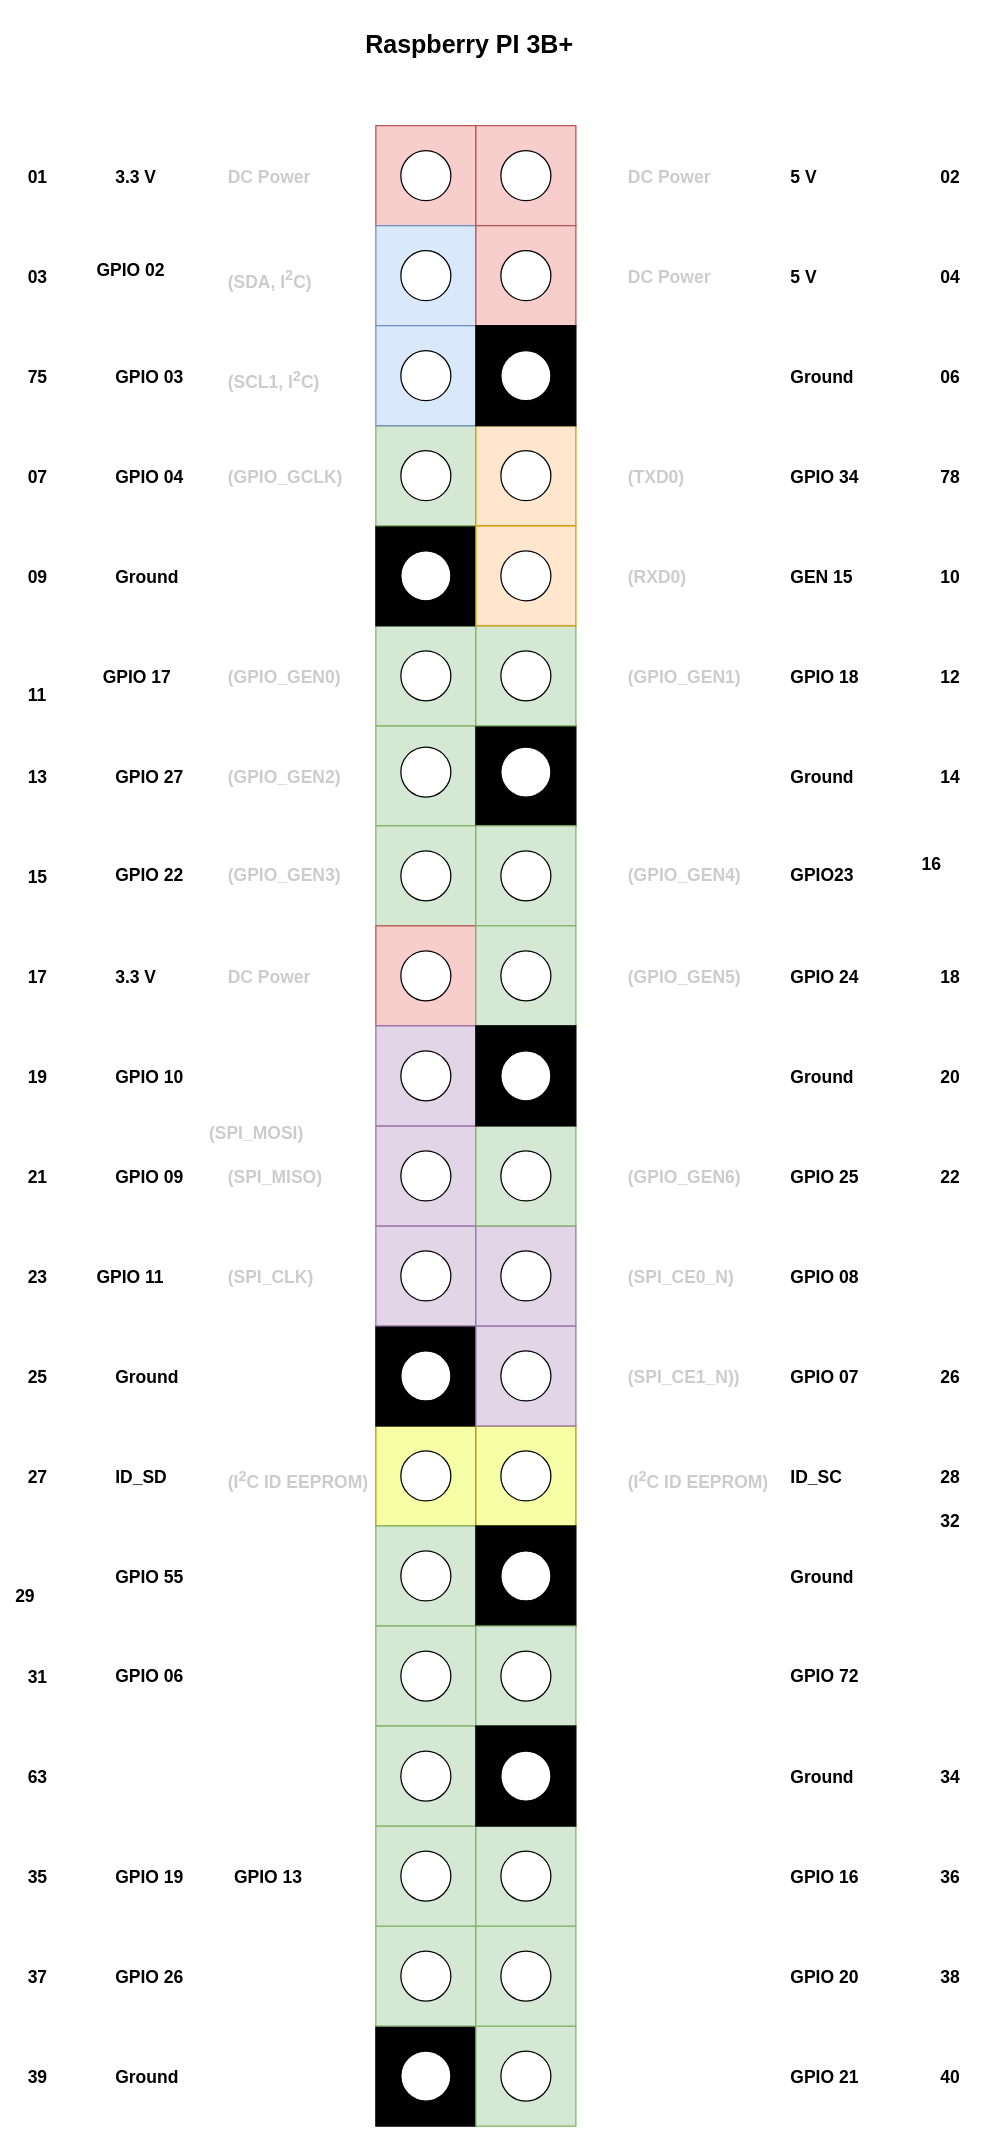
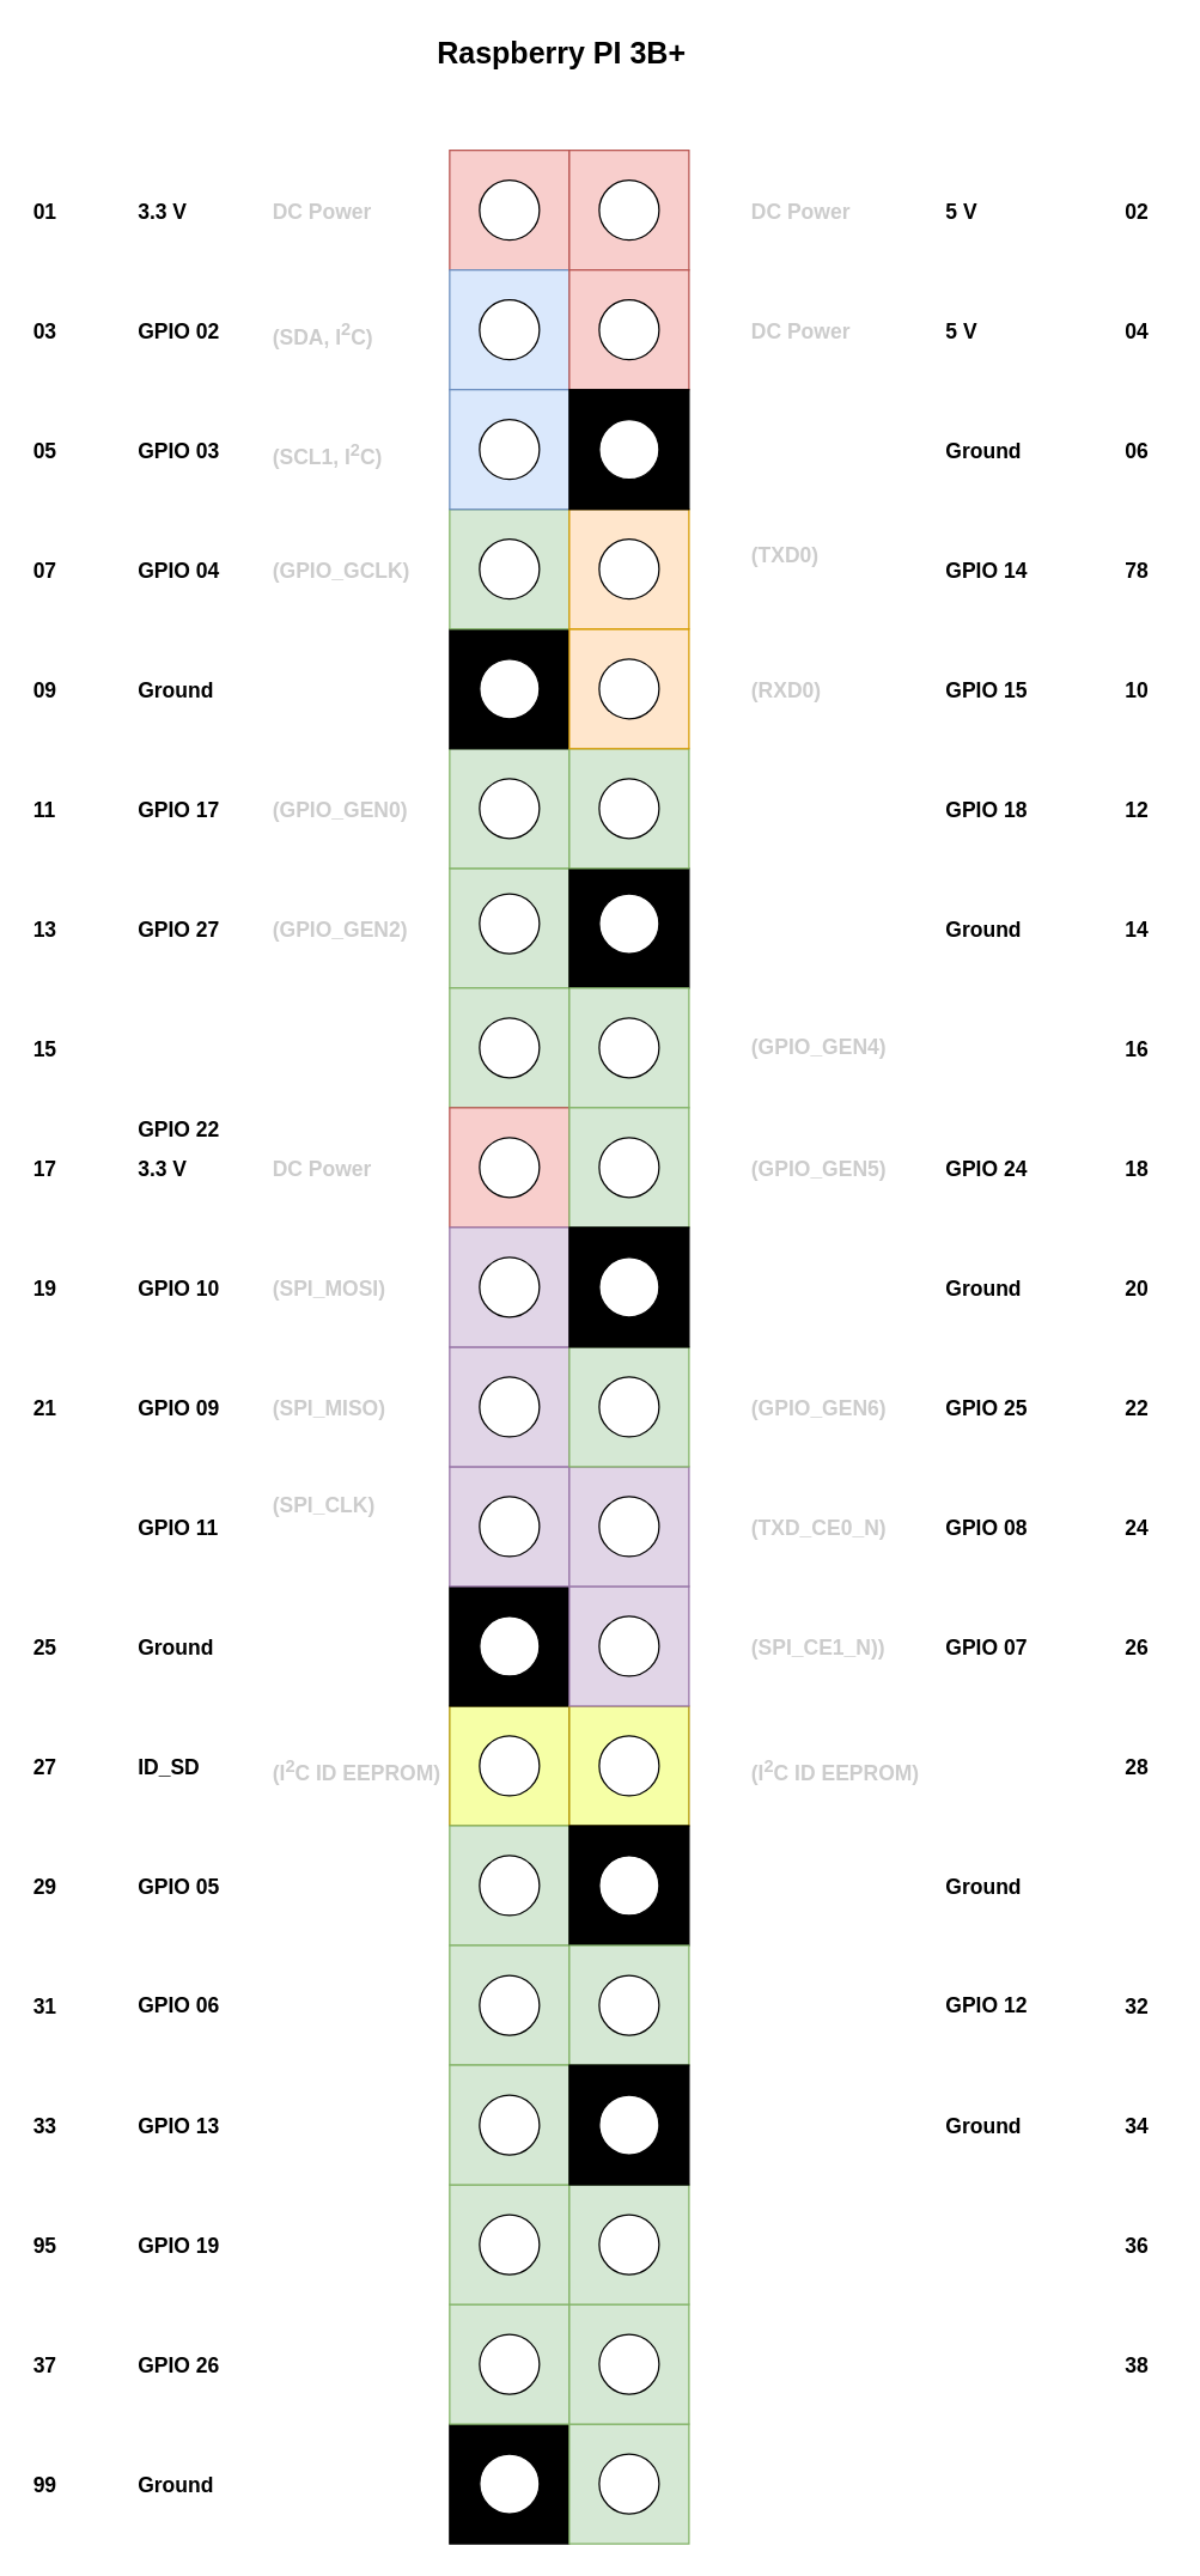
- <mxCell id="131" value="&lt;font style=&quot;font-size: 14px&quot;&gt;&lt;b&gt;GPIO 02&lt;/b&gt;&lt;/font&gt;" style="text;html=1;resizable=0;points=[];autosize=1;align=left;verticalAlign=top;spacingTop=-4;" vertex="1" parent="1"><mxGeometry x="75" y="205" width="70" height="20" as="geometry" /></mxCell>
+ <mxCell id="131" value="&lt;font style=&quot;font-size: 14px&quot;&gt;&lt;b&gt;GPIO 02&lt;/b&gt;&lt;/font&gt;" style="text;html=1;resizable=0;points=[];autosize=1;align=left;verticalAlign=top;spacingTop=-4;" vertex="1" parent="1"><mxGeometry x="90" y="210" width="70" height="20" as="geometry" /></mxCell>
- <mxCell id="18" value="&lt;span style=&quot;font-size: 14px&quot;&gt;&lt;b&gt;75&lt;/b&gt;&lt;/span&gt;" style="text;html=1;resizable=0;points=[];autosize=1;align=left;verticalAlign=top;spacingTop=-4;" vertex="1" parent="1"><mxGeometry x="20" y="290" width="30" height="20" as="geometry" /></mxCell>
+ <mxCell id="18" value="&lt;span style=&quot;font-size: 14px&quot;&gt;&lt;b&gt;05&lt;/b&gt;&lt;/span&gt;" style="text;html=1;resizable=0;points=[];autosize=1;align=left;verticalAlign=top;spacingTop=-4;" vertex="1" parent="1"><mxGeometry x="20" y="290" width="30" height="20" as="geometry" /></mxCell>
- <mxCell id="178" value="&lt;font style=&quot;font-size: 14px&quot;&gt;&lt;b&gt;(TXD0)&lt;/b&gt;&lt;/font&gt;" style="text;html=1;resizable=0;points=[];autosize=1;align=left;verticalAlign=top;spacingTop=-4;fontColor=#CCCCCC;" vertex="1" parent="1"><mxGeometry x="500" y="370" width="60" height="20" as="geometry" /></mxCell>
+ <mxCell id="178" value="&lt;font style=&quot;font-size: 14px&quot;&gt;&lt;b&gt;(TXD0)&lt;/b&gt;&lt;/font&gt;" style="text;html=1;resizable=0;points=[];autosize=1;align=left;verticalAlign=top;spacingTop=-4;fontColor=#CCCCCC;" vertex="1" parent="1"><mxGeometry x="500" y="360" width="60" height="20" as="geometry" /></mxCell>
- <mxCell id="136" value="&lt;font style=&quot;font-size: 14px&quot;&gt;&lt;b&gt;GPIO 34&lt;/b&gt;&lt;/font&gt;" style="text;html=1;resizable=0;points=[];autosize=1;align=left;verticalAlign=top;spacingTop=-4;" vertex="1" parent="1"><mxGeometry x="630" y="370" width="70" height="20" as="geometry" /></mxCell>
+ <mxCell id="136" value="&lt;font style=&quot;font-size: 14px&quot;&gt;&lt;b&gt;GPIO 14&lt;/b&gt;&lt;/font&gt;" style="text;html=1;resizable=0;points=[];autosize=1;align=left;verticalAlign=top;spacingTop=-4;" vertex="1" parent="1"><mxGeometry x="630" y="370" width="70" height="20" as="geometry" /></mxCell>
- <mxCell id="137" value="&lt;font style=&quot;font-size: 14px&quot;&gt;&lt;b&gt;GEN 15&lt;/b&gt;&lt;/font&gt;" style="text;html=1;resizable=0;points=[];autosize=1;align=left;verticalAlign=top;spacingTop=-4;" vertex="1" parent="1"><mxGeometry x="630" y="450" width="70" height="20" as="geometry" /></mxCell>
+ <mxCell id="137" value="&lt;font style=&quot;font-size: 14px&quot;&gt;&lt;b&gt;GPIO 15&lt;/b&gt;&lt;/font&gt;" style="text;html=1;resizable=0;points=[];autosize=1;align=left;verticalAlign=top;spacingTop=-4;" vertex="1" parent="1"><mxGeometry x="630" y="450" width="70" height="20" as="geometry" /></mxCell>
- <mxCell id="139" value="&lt;font style=&quot;font-size: 14px&quot;&gt;&lt;b&gt;GPIO 17&lt;/b&gt;&lt;/font&gt;" style="text;html=1;resizable=0;points=[];autosize=1;align=left;verticalAlign=top;spacingTop=-4;" vertex="1" parent="1"><mxGeometry x="80" y="530" width="70" height="20" as="geometry" /></mxCell>
+ <mxCell id="139" value="&lt;font style=&quot;font-size: 14px&quot;&gt;&lt;b&gt;GPIO 17&lt;/b&gt;&lt;/font&gt;" style="text;html=1;resizable=0;points=[];autosize=1;align=left;verticalAlign=top;spacingTop=-4;" vertex="1" parent="1"><mxGeometry x="90" y="530" width="70" height="20" as="geometry" /></mxCell>
- <mxCell id="179" value="&lt;span style=&quot;font-size: 14px&quot;&gt;&lt;b&gt;(GPIO_GEN1)&lt;/b&gt;&lt;/span&gt;" style="text;html=1;resizable=0;points=[];autosize=1;align=left;verticalAlign=top;spacingTop=-4;fontColor=#CCCCCC;" vertex="1" parent="1"><mxGeometry x="500" y="530" width="110" height="20" as="geometry" /></mxCell>
- <mxCell id="21" value="&lt;b&gt;&lt;font style=&quot;font-size: 14px&quot;&gt;11&lt;/font&gt;&lt;/b&gt;" style="text;html=1;resizable=0;points=[];autosize=1;align=left;verticalAlign=top;spacingTop=-4;" vertex="1" parent="1"><mxGeometry x="20" y="545" width="30" height="20" as="geometry" /></mxCell>
+ <mxCell id="21" value="&lt;b&gt;&lt;font style=&quot;font-size: 14px&quot;&gt;11&lt;/font&gt;&lt;/b&gt;" style="text;html=1;resizable=0;points=[];autosize=1;align=left;verticalAlign=top;spacingTop=-4;" vertex="1" parent="1"><mxGeometry x="20" y="530" width="30" height="20" as="geometry" /></mxCell>
- <mxCell id="69" value="&lt;b&gt;&lt;font style=&quot;font-size: 14px&quot;&gt;16&lt;/font&gt;&lt;/b&gt;" style="text;html=1;resizable=0;points=[];autosize=1;align=left;verticalAlign=top;spacingTop=-4;" vertex="1" parent="1"><mxGeometry x="735" y="680" width="30" height="20" as="geometry" /></mxCell>
+ <mxCell id="69" value="&lt;b&gt;&lt;font style=&quot;font-size: 14px&quot;&gt;16&lt;/font&gt;&lt;/b&gt;" style="text;html=1;resizable=0;points=[];autosize=1;align=left;verticalAlign=top;spacingTop=-4;" vertex="1" parent="1"><mxGeometry x="750" y="690" width="30" height="20" as="geometry" /></mxCell>
- <mxCell id="141" value="&lt;font style=&quot;font-size: 14px&quot;&gt;&lt;b&gt;GPIO 22&lt;/b&gt;&lt;/font&gt;" style="text;html=1;resizable=0;points=[];autosize=1;align=left;verticalAlign=top;spacingTop=-4;" vertex="1" parent="1"><mxGeometry x="90" y="689" width="70" height="20" as="geometry" /></mxCell>
+ <mxCell id="141" value="&lt;font style=&quot;font-size: 14px&quot;&gt;&lt;b&gt;GPIO 22&lt;/b&gt;&lt;/font&gt;" style="text;html=1;resizable=0;points=[];autosize=1;align=left;verticalAlign=top;spacingTop=-4;" vertex="1" parent="1"><mxGeometry x="90" y="744" width="70" height="20" as="geometry" /></mxCell>
- <mxCell id="168" value="&lt;font style=&quot;font-size: 14px&quot;&gt;&lt;b&gt;(GPIO_GEN3)&lt;/b&gt;&lt;/font&gt;" style="text;html=1;resizable=0;points=[];autosize=1;align=left;verticalAlign=top;spacingTop=-4;fontColor=#CCCCCC;" vertex="1" parent="1"><mxGeometry x="180" y="689" width="110" height="20" as="geometry" /></mxCell>
- <mxCell id="142" value="&lt;font style=&quot;font-size: 14px&quot;&gt;&lt;b&gt;GPIO23&lt;/b&gt;&lt;/font&gt;" style="text;html=1;resizable=0;points=[];autosize=1;align=left;verticalAlign=top;spacingTop=-4;" vertex="1" parent="1"><mxGeometry x="630" y="689" width="70" height="20" as="geometry" /></mxCell>
- <mxCell id="170" value="&lt;span style=&quot;font-size: 14px&quot;&gt;&lt;b&gt;(SPI_MOSI)&lt;/b&gt;&lt;/span&gt;" style="text;html=1;resizable=0;points=[];autosize=1;align=left;verticalAlign=top;spacingTop=-4;fontColor=#CCCCCC;" vertex="1" parent="1"><mxGeometry x="165" y="895" width="90" height="20" as="geometry" /></mxCell>
+ <mxCell id="170" value="&lt;span style=&quot;font-size: 14px&quot;&gt;&lt;b&gt;(SPI_MOSI)&lt;/b&gt;&lt;/span&gt;" style="text;html=1;resizable=0;points=[];autosize=1;align=left;verticalAlign=top;spacingTop=-4;fontColor=#CCCCCC;" vertex="1" parent="1"><mxGeometry x="180" y="850" width="90" height="20" as="geometry" /></mxCell>
- <mxCell id="27" value="&lt;b&gt;&lt;font style=&quot;font-size: 14px&quot;&gt;23&lt;/font&gt;&lt;/b&gt;" style="text;html=1;resizable=0;points=[];autosize=1;align=left;verticalAlign=top;spacingTop=-4;" vertex="1" parent="1"><mxGeometry x="20" y="1010" width="30" height="20" as="geometry" /></mxCell>
- <mxCell id="148" value="&lt;font style=&quot;font-size: 14px&quot;&gt;&lt;b&gt;GPIO 11&lt;/b&gt;&lt;/font&gt;" style="text;html=1;resizable=0;points=[];autosize=1;align=left;verticalAlign=top;spacingTop=-4;" vertex="1" parent="1"><mxGeometry x="75" y="1010" width="70" height="20" as="geometry" /></mxCell>
+ <mxCell id="148" value="&lt;font style=&quot;font-size: 14px&quot;&gt;&lt;b&gt;GPIO 11&lt;/b&gt;&lt;/font&gt;" style="text;html=1;resizable=0;points=[];autosize=1;align=left;verticalAlign=top;spacingTop=-4;" vertex="1" parent="1"><mxGeometry x="90" y="1010" width="70" height="20" as="geometry" /></mxCell>
- <mxCell id="172" value="&lt;font style=&quot;font-size: 14px&quot;&gt;&lt;b&gt;(SPI_CLK)&lt;/b&gt;&lt;/font&gt;" style="text;html=1;resizable=0;points=[];autosize=1;align=left;verticalAlign=top;spacingTop=-4;fontColor=#CCCCCC;" vertex="1" parent="1"><mxGeometry x="180" y="1010" width="80" height="20" as="geometry" /></mxCell>
+ <mxCell id="172" value="&lt;font style=&quot;font-size: 14px&quot;&gt;&lt;b&gt;(SPI_CLK)&lt;/b&gt;&lt;/font&gt;" style="text;html=1;resizable=0;points=[];autosize=1;align=left;verticalAlign=top;spacingTop=-4;fontColor=#CCCCCC;" vertex="1" parent="1"><mxGeometry x="180" y="995" width="80" height="20" as="geometry" /></mxCell>
- <mxCell id="183" value="&lt;font style=&quot;font-size: 14px&quot;&gt;&lt;b&gt;(SPI_CE0_N)&lt;/b&gt;&lt;/font&gt;" style="text;html=1;resizable=0;points=[];autosize=1;align=left;verticalAlign=top;spacingTop=-4;fontColor=#CCCCCC;" vertex="1" parent="1"><mxGeometry x="500" y="1010" width="100" height="20" as="geometry" /></mxCell>
+ <mxCell id="183" value="&lt;font style=&quot;font-size: 14px&quot;&gt;&lt;b&gt;(TXD_CE0_N)&lt;/b&gt;&lt;/font&gt;" style="text;html=1;resizable=0;points=[];autosize=1;align=left;verticalAlign=top;spacingTop=-4;fontColor=#CCCCCC;" vertex="1" parent="1"><mxGeometry x="500" y="1010" width="100" height="20" as="geometry" /></mxCell>
+ <mxCell id="73" value="&lt;b&gt;&lt;font style=&quot;font-size: 14px&quot;&gt;24&lt;/font&gt;&lt;/b&gt;" style="text;html=1;resizable=0;points=[];autosize=1;align=left;verticalAlign=top;spacingTop=-4;" vertex="1" parent="1"><mxGeometry x="750" y="1010" width="30" height="20" as="geometry" /></mxCell>
- <mxCell id="151" value="&lt;font style=&quot;font-size: 14px&quot;&gt;&lt;b&gt;ID_SC&lt;/b&gt;&lt;/font&gt;" style="text;html=1;resizable=0;points=[];autosize=1;align=left;verticalAlign=top;spacingTop=-4;" vertex="1" parent="1"><mxGeometry x="630" y="1170" width="60" height="20" as="geometry" /></mxCell>
- <mxCell id="76" value="&lt;b&gt;&lt;font style=&quot;font-size: 14px&quot;&gt;32&lt;/font&gt;&lt;/b&gt;" style="text;html=1;resizable=0;points=[];autosize=1;align=left;verticalAlign=top;spacingTop=-4;" vertex="1" parent="1"><mxGeometry x="750" y="1205" width="30" height="20" as="geometry" /></mxCell>
+ <mxCell id="76" value="&lt;b&gt;&lt;font style=&quot;font-size: 14px&quot;&gt;32&lt;/font&gt;&lt;/b&gt;" style="text;html=1;resizable=0;points=[];autosize=1;align=left;verticalAlign=top;spacingTop=-4;" vertex="1" parent="1"><mxGeometry x="750" y="1330" width="30" height="20" as="geometry" /></mxCell>
- <mxCell id="153" value="&lt;font style=&quot;font-size: 14px&quot;&gt;&lt;b&gt;GPIO 55&lt;/b&gt;&lt;/font&gt;" style="text;html=1;resizable=0;points=[];autosize=1;align=left;verticalAlign=top;spacingTop=-4;" vertex="1" parent="1"><mxGeometry x="90" y="1250" width="70" height="20" as="geometry" /></mxCell>
+ <mxCell id="153" value="&lt;font style=&quot;font-size: 14px&quot;&gt;&lt;b&gt;GPIO 05&lt;/b&gt;&lt;/font&gt;" style="text;html=1;resizable=0;points=[];autosize=1;align=left;verticalAlign=top;spacingTop=-4;" vertex="1" parent="1"><mxGeometry x="90" y="1250" width="70" height="20" as="geometry" /></mxCell>
- <mxCell id="36" value="&lt;b&gt;&lt;font style=&quot;font-size: 14px&quot;&gt;29&lt;/font&gt;&lt;/b&gt;" style="text;html=1;resizable=0;points=[];autosize=1;align=left;verticalAlign=top;spacingTop=-4;" vertex="1" parent="1"><mxGeometry x="10" y="1265" width="30" height="20" as="geometry" /></mxCell>
+ <mxCell id="36" value="&lt;b&gt;&lt;font style=&quot;font-size: 14px&quot;&gt;29&lt;/font&gt;&lt;/b&gt;" style="text;html=1;resizable=0;points=[];autosize=1;align=left;verticalAlign=top;spacingTop=-4;" vertex="1" parent="1"><mxGeometry x="20" y="1250" width="30" height="20" as="geometry" /></mxCell>
- <mxCell id="155" value="&lt;font style=&quot;font-size: 14px&quot;&gt;&lt;b&gt;GPIO 72&lt;/b&gt;&lt;/font&gt;" style="text;html=1;resizable=0;points=[];autosize=1;align=left;verticalAlign=top;spacingTop=-4;" vertex="1" parent="1"><mxGeometry x="630" y="1329" width="70" height="20" as="geometry" /></mxCell>
+ <mxCell id="155" value="&lt;font style=&quot;font-size: 14px&quot;&gt;&lt;b&gt;GPIO 12&lt;/b&gt;&lt;/font&gt;" style="text;html=1;resizable=0;points=[];autosize=1;align=left;verticalAlign=top;spacingTop=-4;" vertex="1" parent="1"><mxGeometry x="630" y="1329" width="70" height="20" as="geometry" /></mxCell>
- <mxCell id="38" value="&lt;b&gt;&lt;font style=&quot;font-size: 14px&quot;&gt;63&lt;/font&gt;&lt;/b&gt;" style="text;html=1;resizable=0;points=[];autosize=1;align=left;verticalAlign=top;spacingTop=-4;" vertex="1" parent="1"><mxGeometry x="20" y="1410" width="30" height="20" as="geometry" /></mxCell>
+ <mxCell id="38" value="&lt;b&gt;&lt;font style=&quot;font-size: 14px&quot;&gt;33&lt;/font&gt;&lt;/b&gt;" style="text;html=1;resizable=0;points=[];autosize=1;align=left;verticalAlign=top;spacingTop=-4;" vertex="1" parent="1"><mxGeometry x="20" y="1410" width="30" height="20" as="geometry" /></mxCell>
- <mxCell id="39" value="&lt;b&gt;&lt;font style=&quot;font-size: 14px&quot;&gt;35&lt;/font&gt;&lt;/b&gt;" style="text;html=1;resizable=0;points=[];autosize=1;align=left;verticalAlign=top;spacingTop=-4;" vertex="1" parent="1"><mxGeometry x="20" y="1490" width="30" height="20" as="geometry" /></mxCell>
+ <mxCell id="39" value="&lt;b&gt;&lt;font style=&quot;font-size: 14px&quot;&gt;95&lt;/font&gt;&lt;/b&gt;" style="text;html=1;resizable=0;points=[];autosize=1;align=left;verticalAlign=top;spacingTop=-4;" vertex="1" parent="1"><mxGeometry x="20" y="1490" width="30" height="20" as="geometry" /></mxCell>
- <mxCell id="156" value="&lt;font style=&quot;font-size: 14px&quot;&gt;&lt;b&gt;GPIO 13&lt;/b&gt;&lt;/font&gt;" style="text;html=1;resizable=0;points=[];autosize=1;align=left;verticalAlign=top;spacingTop=-4;" vertex="1" parent="1"><mxGeometry x="185" y="1490" width="70" height="20" as="geometry" /></mxCell>
+ <mxCell id="156" value="&lt;font style=&quot;font-size: 14px&quot;&gt;&lt;b&gt;GPIO 13&lt;/b&gt;&lt;/font&gt;" style="text;html=1;resizable=0;points=[];autosize=1;align=left;verticalAlign=top;spacingTop=-4;" vertex="1" parent="1"><mxGeometry x="90" y="1410" width="70" height="20" as="geometry" /></mxCell>
- <mxCell id="158" value="&lt;font style=&quot;font-size: 14px&quot;&gt;&lt;b&gt;GPIO 16&lt;/b&gt;&lt;/font&gt;" style="text;html=1;resizable=0;points=[];autosize=1;align=left;verticalAlign=top;spacingTop=-4;" vertex="1" parent="1"><mxGeometry x="630" y="1490" width="70" height="20" as="geometry" /></mxCell>
- <mxCell id="160" value="&lt;font style=&quot;font-size: 14px&quot;&gt;&lt;b&gt;GPIO 20&lt;/b&gt;&lt;/font&gt;" style="text;html=1;resizable=0;points=[];autosize=1;align=left;verticalAlign=top;spacingTop=-4;" vertex="1" parent="1"><mxGeometry x="630" y="1570" width="70" height="20" as="geometry" /></mxCell>
- <mxCell id="41" value="&lt;b&gt;&lt;font style=&quot;font-size: 14px&quot;&gt;39&lt;/font&gt;&lt;/b&gt;" style="text;html=1;resizable=0;points=[];autosize=1;align=left;verticalAlign=top;spacingTop=-4;" vertex="1" parent="1"><mxGeometry x="20" y="1650" width="30" height="20" as="geometry" /></mxCell>
+ <mxCell id="41" value="&lt;b&gt;&lt;font style=&quot;font-size: 14px&quot;&gt;99&lt;/font&gt;&lt;/b&gt;" style="text;html=1;resizable=0;points=[];autosize=1;align=left;verticalAlign=top;spacingTop=-4;" vertex="1" parent="1"><mxGeometry x="20" y="1650" width="30" height="20" as="geometry" /></mxCell>
- <mxCell id="161" value="&lt;font style=&quot;font-size: 14px&quot;&gt;&lt;b&gt;GPIO 21&lt;/b&gt;&lt;/font&gt;" style="text;html=1;resizable=0;points=[];autosize=1;align=left;verticalAlign=top;spacingTop=-4;" vertex="1" parent="1"><mxGeometry x="630" y="1650" width="70" height="20" as="geometry" /></mxCell>
- <mxCell id="80" value="&lt;b&gt;&lt;font style=&quot;font-size: 14px&quot;&gt;40&lt;/font&gt;&lt;/b&gt;" style="text;html=1;resizable=0;points=[];autosize=1;align=left;verticalAlign=top;spacingTop=-4;" vertex="1" parent="1"><mxGeometry x="750" y="1650" width="30" height="20" as="geometry" /></mxCell>
